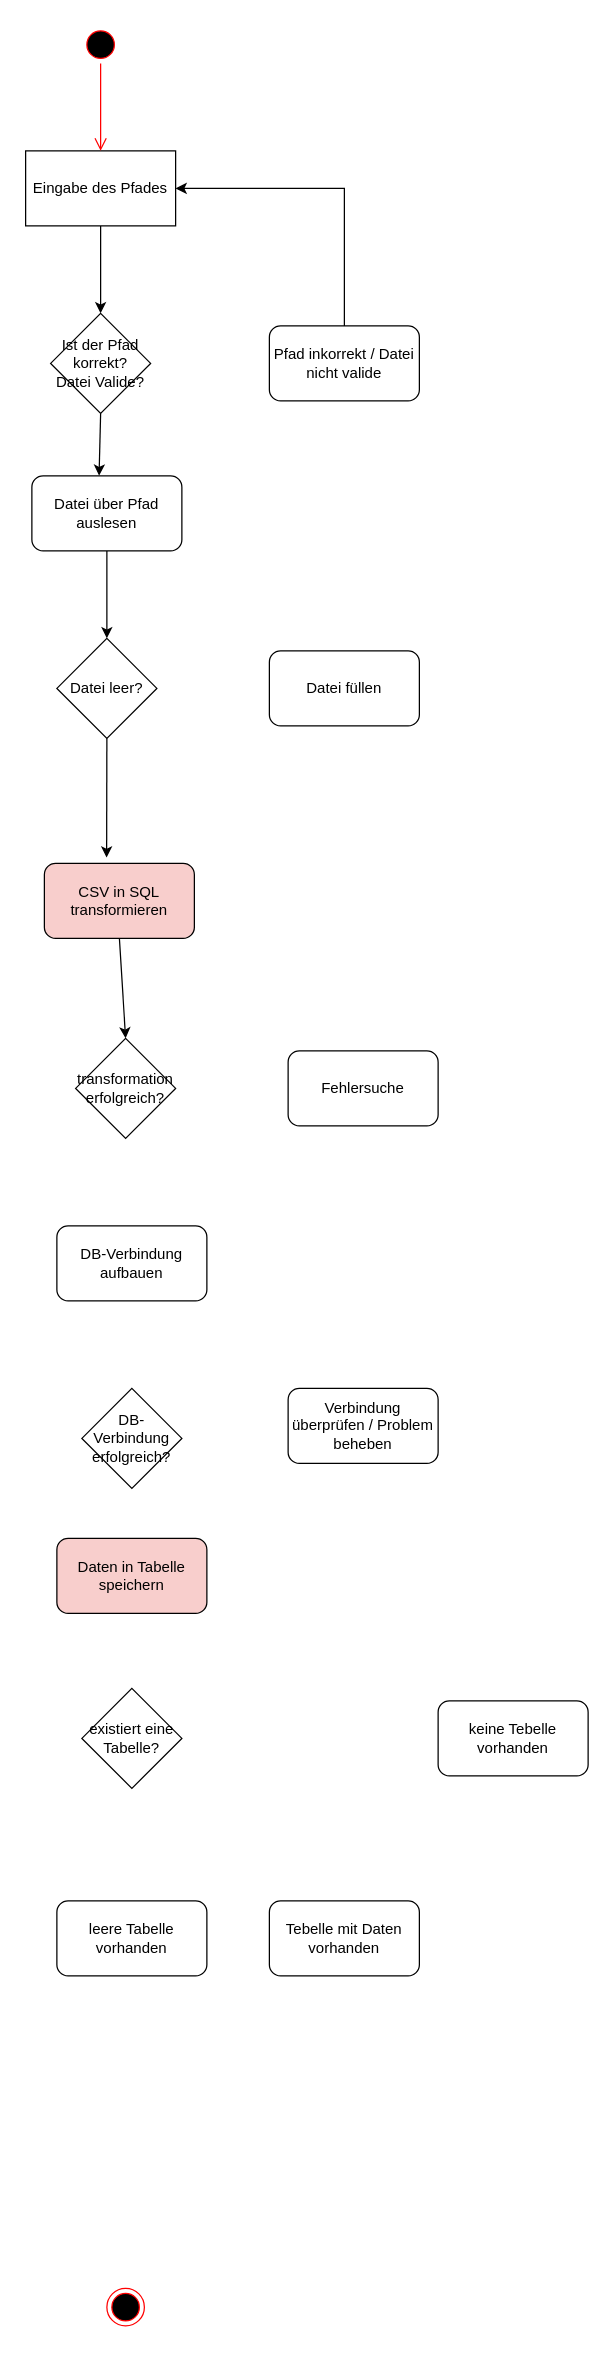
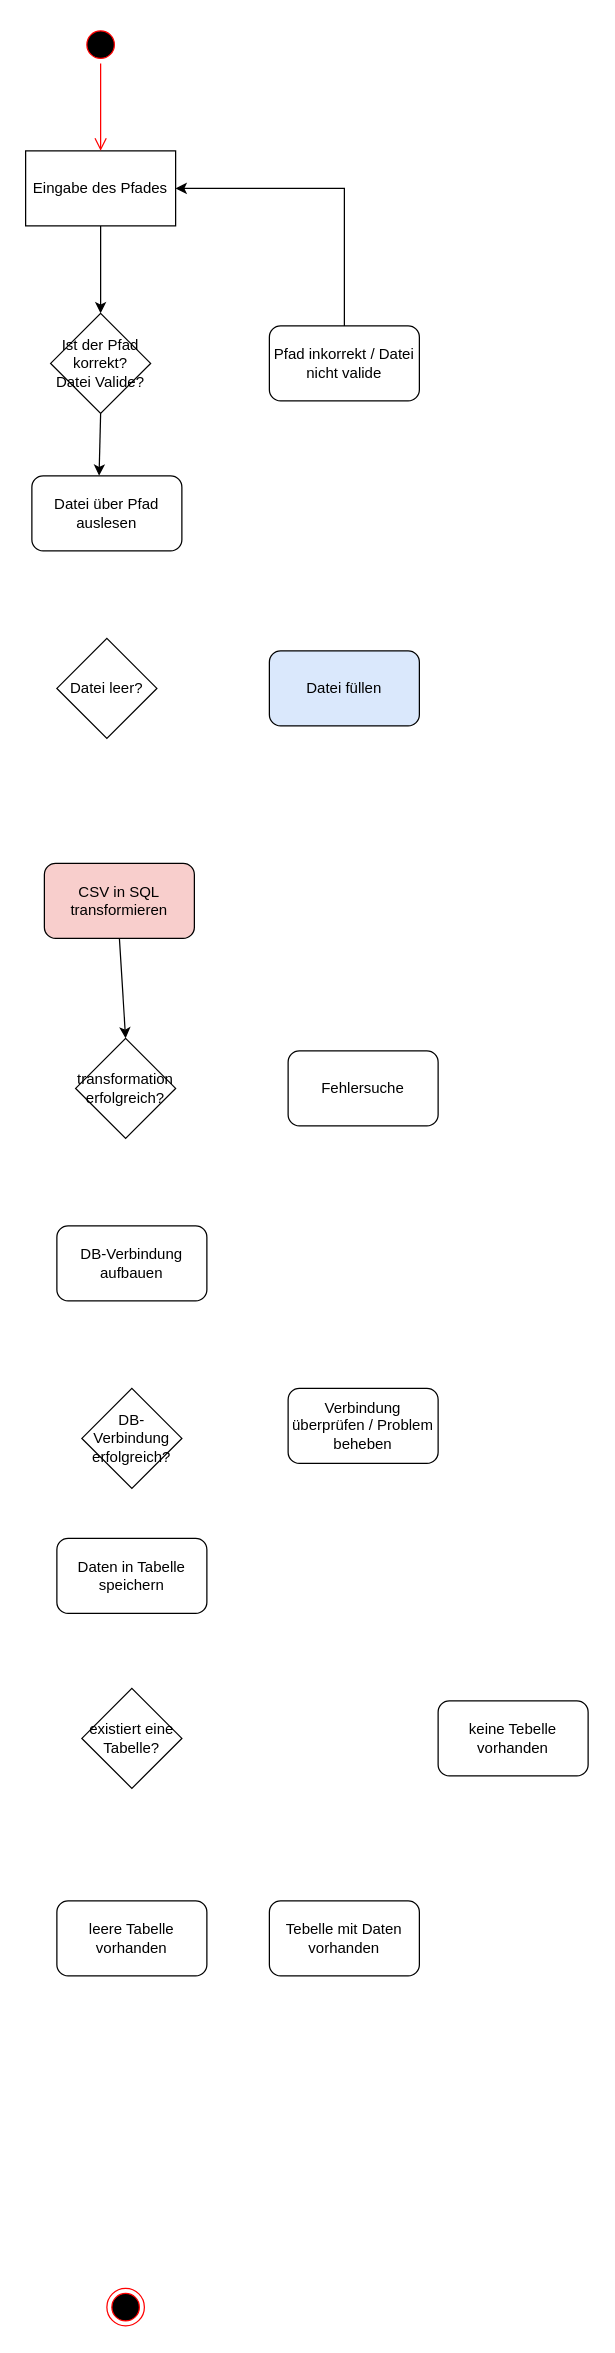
- <mxCell id="25" value="" style="endArrow=classic;html=1;rounded=0;exitX=0.5;exitY=1;exitDx=0;exitDy=0;entryX=0.5;entryY=0;entryDx=0;entryDy=0;" edge="1" parent="1" source="7" target="8"><mxGeometry width="50" height="50" relative="1" as="geometry"><mxPoint x="105" y="460" as="sourcePoint" /><mxPoint x="125" y="490" as="targetPoint" /></mxGeometry></mxCell>
- <mxCell id="9" value="Datei füllen" style="rounded=1;whiteSpace=wrap;html=1;" vertex="1" parent="1"><mxGeometry x="215" y="520" width="120" height="60" as="geometry" /></mxCell>
+ <mxCell id="9" value="Datei füllen" style="rounded=1;whiteSpace=wrap;html=1;fillColor=#dae8fc;" vertex="1" parent="1"><mxGeometry x="215" y="520" width="120" height="60" as="geometry" /></mxCell>
- <mxCell id="26" value="" style="endArrow=classic;html=1;rounded=0;entryX=0.415;entryY=-0.077;entryDx=0;entryDy=0;entryPerimeter=0;exitX=0.5;exitY=1;exitDx=0;exitDy=0;" edge="1" parent="1" source="8" target="10"><mxGeometry width="50" height="50" relative="1" as="geometry"><mxPoint x="105" y="610" as="sourcePoint" /><mxPoint x="85" y="660" as="targetPoint" /></mxGeometry></mxCell>
- <mxCell id="15" value="Daten in Tabelle speichern" style="rounded=1;whiteSpace=wrap;html=1;fillColor=#f8cecc;" vertex="1" parent="1"><mxGeometry x="45" y="1230" width="120" height="60" as="geometry" /></mxCell>
+ <mxCell id="15" value="Daten in Tabelle speichern" style="rounded=1;whiteSpace=wrap;html=1;" vertex="1" parent="1"><mxGeometry x="45" y="1230" width="120" height="60" as="geometry" /></mxCell>
